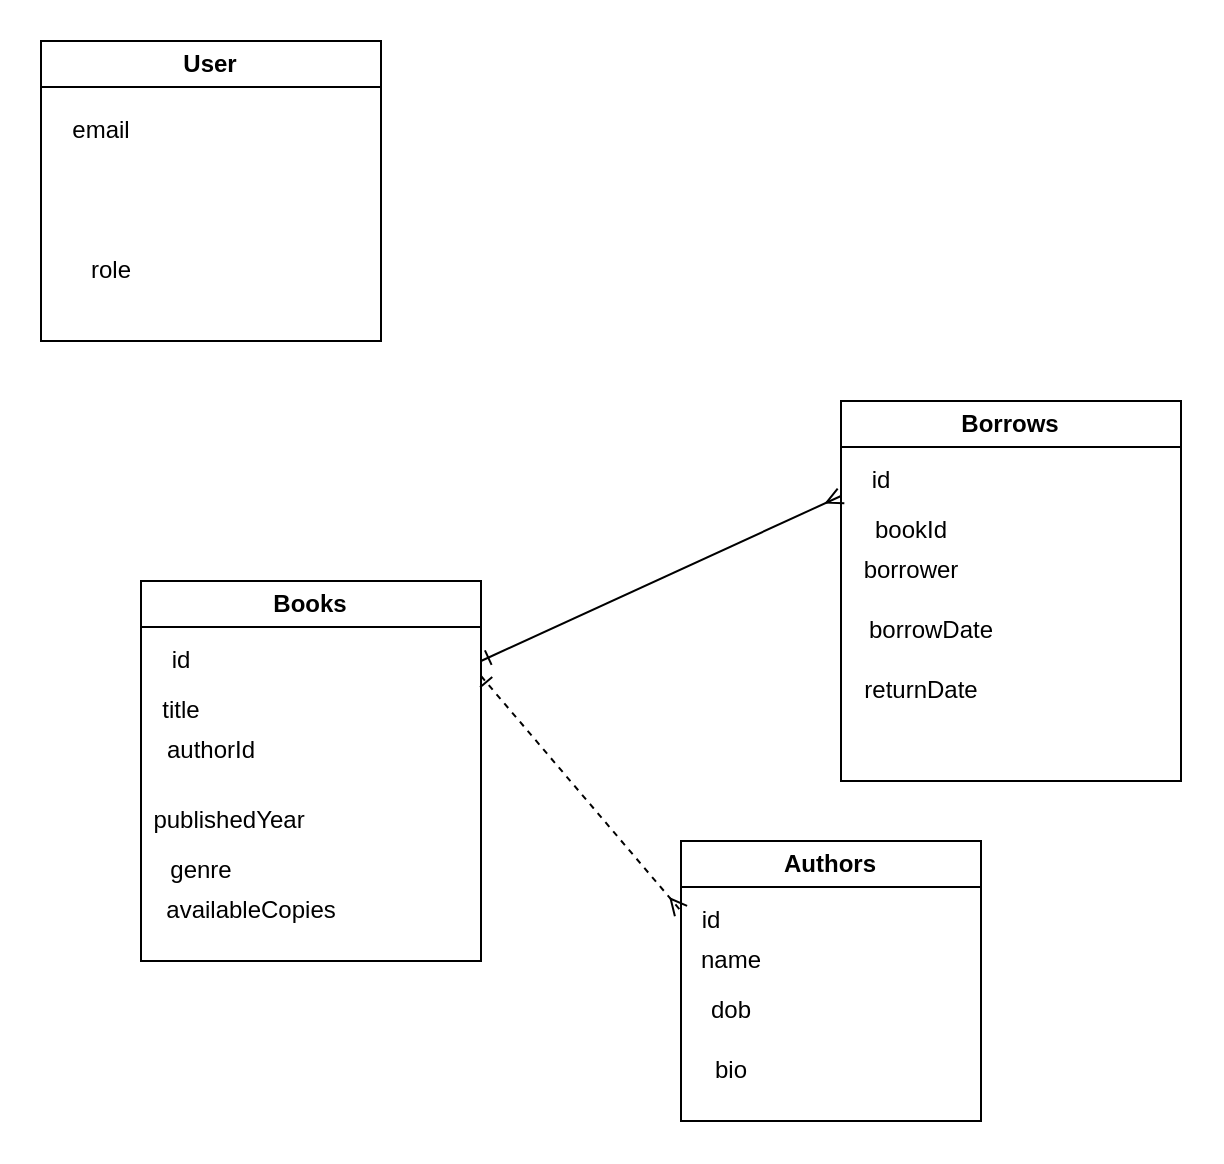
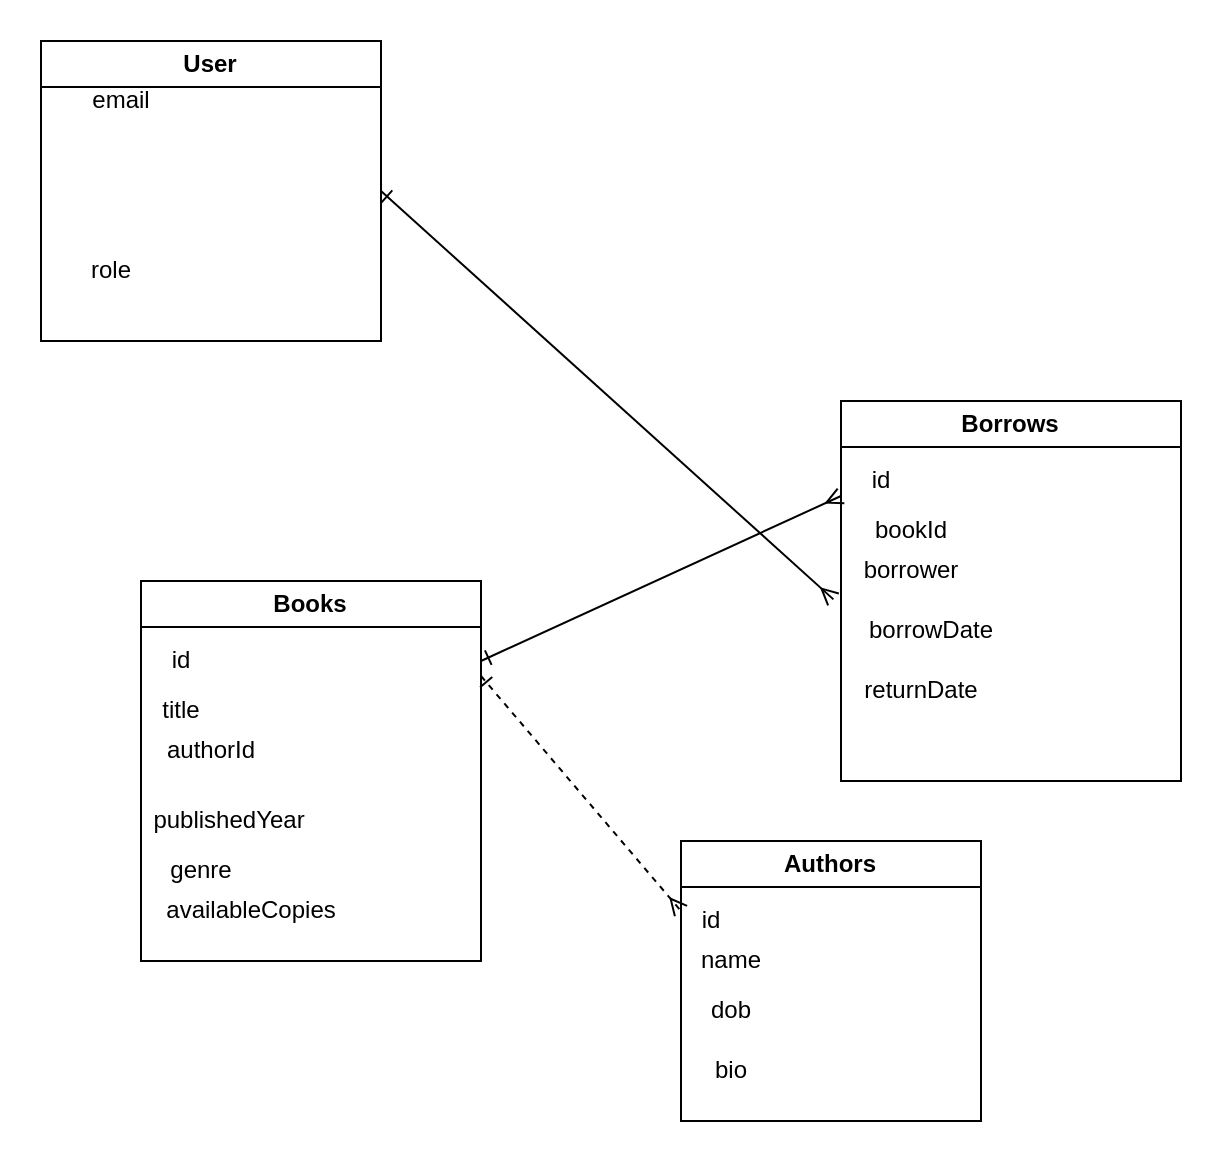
- <mxCell id="4" value="email" style="text;html=1;align=center;verticalAlign=middle;resizable=0;points=[];autosize=1;strokeColor=none;fillColor=none;" vertex="1" parent="3"><mxGeometry x="5" y="30" width="50" height="30" as="geometry" /></mxCell>
+ <mxCell id="4" value="email" style="text;html=1;align=center;verticalAlign=middle;resizable=0;points=[];autosize=1;strokeColor=none;fillColor=none;" vertex="1" parent="3"><mxGeometry x="15" y="15" width="50" height="30" as="geometry" /></mxCell>
+ <mxCell id="2" style="edgeStyle=none;html=1;exitX=1;exitY=0.5;exitDx=0;exitDy=0;entryX=-0.042;entryY=-0.027;entryDx=0;entryDy=0;entryPerimeter=0;startArrow=ERone;startFill=0;endArrow=ERmany;endFill=0;" edge="1" parent="1" source="3" target="23"><mxGeometry relative="1" as="geometry" /></mxCell>
